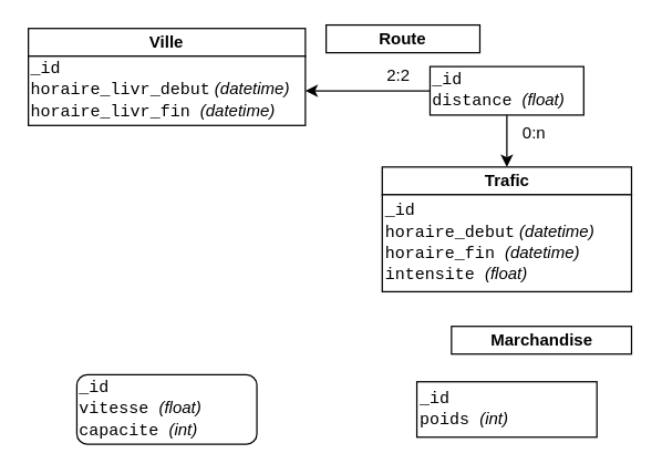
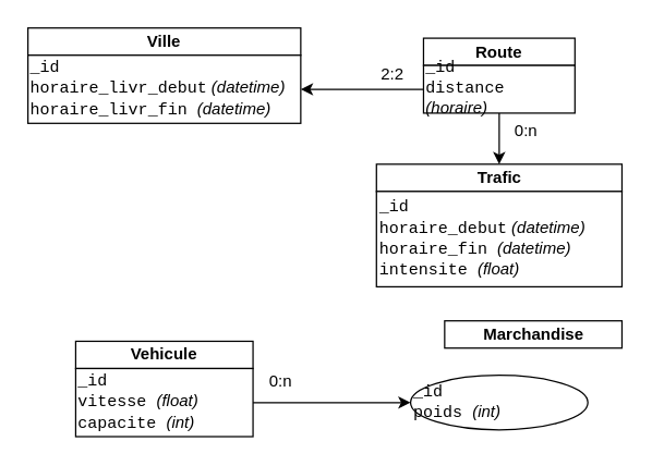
- <mxCell id="4" value="Route" style="rounded=0;whiteSpace=wrap;html=1;fontStyle=1" parent="1" vertex="1"><mxGeometry x="235" y="17.5" width="111" height="20" as="geometry" /></mxCell>
+ <mxCell id="4" value="Route" style="rounded=0;whiteSpace=wrap;html=1;fontStyle=1" parent="1" vertex="1"><mxGeometry x="310" y="27.5" width="111" height="20" as="geometry" /></mxCell>
- <mxCell id="5" value="_id&lt;br&gt;distance &lt;font face=&quot;Helvetica&quot;&gt;&lt;i&gt;(float)&lt;/i&gt;&lt;/font&gt;" style="rounded=0;whiteSpace=wrap;html=1;align=left;fontFamily=Courier New;" parent="1" vertex="1"><mxGeometry x="310" y="47.5" width="111" height="35" as="geometry" /></mxCell>
+ <mxCell id="5" value="_id&lt;br&gt;distance &lt;font face=&quot;Helvetica&quot;&gt;&lt;i&gt;(horaire)&lt;/i&gt;&lt;/font&gt;" style="rounded=0;whiteSpace=wrap;html=1;align=left;fontFamily=Courier New;" parent="1" vertex="1"><mxGeometry x="310" y="47.5" width="111" height="35" as="geometry" /></mxCell>
+ <mxCell id="6" value="Vehicule" style="rounded=0;whiteSpace=wrap;html=1;fontStyle=1" parent="1" vertex="1"><mxGeometry x="55" y="250" width="130" height="20" as="geometry" /></mxCell>
- <mxCell id="7" value="_id&lt;br&gt;vitesse &lt;font face=&quot;Helvetica&quot;&gt;&lt;i&gt;(float)&lt;/i&gt;&lt;/font&gt;&lt;br&gt;capacite &lt;font face=&quot;Helvetica&quot;&gt;&lt;i&gt;(int)&lt;/i&gt;&lt;/font&gt;" style="whiteSpace=wrap;html=1;align=left;fontFamily=Courier New;rounded=1;" parent="1" vertex="1"><mxGeometry x="55" y="270" width="130" height="50" as="geometry" /></mxCell>
+ <mxCell id="7" value="_id&lt;br&gt;vitesse &lt;font face=&quot;Helvetica&quot;&gt;&lt;i&gt;(float)&lt;/i&gt;&lt;/font&gt;&lt;br&gt;capacite &lt;font face=&quot;Helvetica&quot;&gt;&lt;i&gt;(int)&lt;/i&gt;&lt;/font&gt;" style="rounded=0;whiteSpace=wrap;html=1;align=left;fontFamily=Courier New;" parent="1" vertex="1"><mxGeometry x="55" y="270" width="130" height="50" as="geometry" /></mxCell>
+ <mxCell id="16" value="" style="endArrow=classic;html=1;fontFamily=Courier New;" parent="1" source="7" target="9" edge="1"><mxGeometry width="50" height="50" relative="1" as="geometry"><mxPoint x="140" y="190" as="sourcePoint" /><mxPoint x="190" y="140" as="targetPoint" /></mxGeometry></mxCell>
+ <mxCell id="17" value="&lt;font face=&quot;Helvetica&quot; style=&quot;font-size: 12px&quot;&gt;0:n&lt;/font&gt;" style="edgeLabel;html=1;align=center;verticalAlign=middle;resizable=0;points=[];fontFamily=Courier New;" parent="16" vertex="1" connectable="0"><mxGeometry x="-0.463" relative="1" as="geometry"><mxPoint x="-12" y="-16" as="offset" /></mxGeometry></mxCell>
- <mxCell id="9" value="_id&lt;br&gt;poids&amp;nbsp;&lt;font face=&quot;Helvetica&quot;&gt;&lt;i&gt;(int)&lt;/i&gt;&lt;/font&gt;" style="rounded=0;whiteSpace=wrap;html=1;align=left;fontFamily=Courier New;" parent="1" vertex="1"><mxGeometry x="300.5" y="275" width="130" height="40" as="geometry" /></mxCell>
+ <mxCell id="9" value="_id&lt;br&gt;poids&amp;nbsp;&lt;font face=&quot;Helvetica&quot;&gt;&lt;i&gt;(int)&lt;/i&gt;&lt;/font&gt;" style="ellipse;whiteSpace=wrap;html=1;align=left;fontFamily=Courier New;" parent="1" vertex="1"><mxGeometry x="300.5" y="275" width="130" height="40" as="geometry" /></mxCell>
